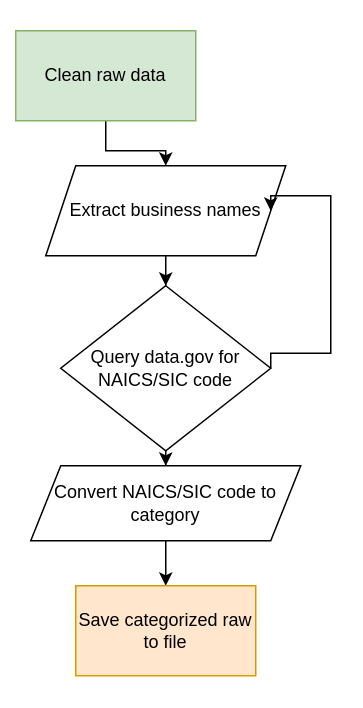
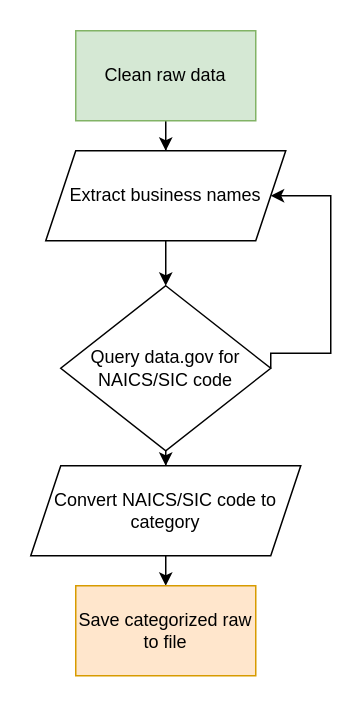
- <mxCell id="5" value="Clean raw data" style="rounded=0;whiteSpace=wrap;html=1;fillColor=#d5e8d4;strokeColor=#82b366;" parent="1" vertex="1"><mxGeometry x="10" y="20" width="120" height="60" as="geometry" /></mxCell>
+ <mxCell id="5" value="Clean raw data" style="rounded=0;whiteSpace=wrap;html=1;fillColor=#d5e8d4;strokeColor=#82b366;" parent="1" vertex="1"><mxGeometry x="50" y="20" width="120" height="60" as="geometry" /></mxCell>
- <mxCell id="3" value="Extract business names" style="shape=parallelogram;perimeter=parallelogramPerimeter;whiteSpace=wrap;html=1;fixedSize=1;" parent="1" vertex="1"><mxGeometry x="30" y="110" width="160" height="60" as="geometry" /></mxCell>
+ <mxCell id="3" value="Extract business names" style="shape=parallelogram;perimeter=parallelogramPerimeter;whiteSpace=wrap;html=1;fixedSize=1;" parent="1" vertex="1"><mxGeometry x="30" y="100" width="160" height="60" as="geometry" /></mxCell>
- <mxCell id="10" value="Convert NAICS/SIC code to category" style="shape=parallelogram;perimeter=parallelogramPerimeter;whiteSpace=wrap;html=1;fixedSize=1;" parent="1" vertex="1"><mxGeometry x="20" y="310" width="180" height="50" as="geometry" /></mxCell>
+ <mxCell id="10" value="Convert NAICS/SIC code to category" style="shape=parallelogram;perimeter=parallelogramPerimeter;whiteSpace=wrap;html=1;fixedSize=1;" parent="1" vertex="1"><mxGeometry x="20" y="310" width="180" height="60" as="geometry" /></mxCell>
